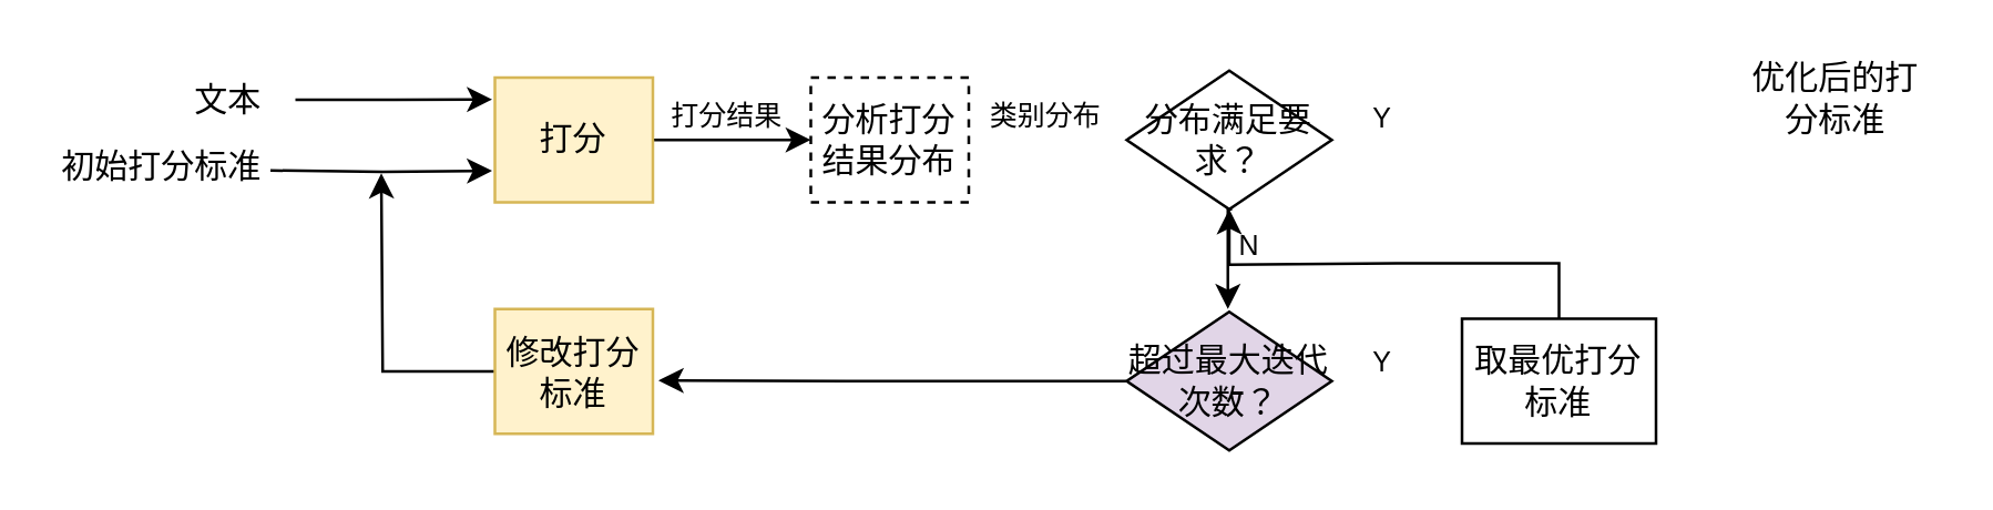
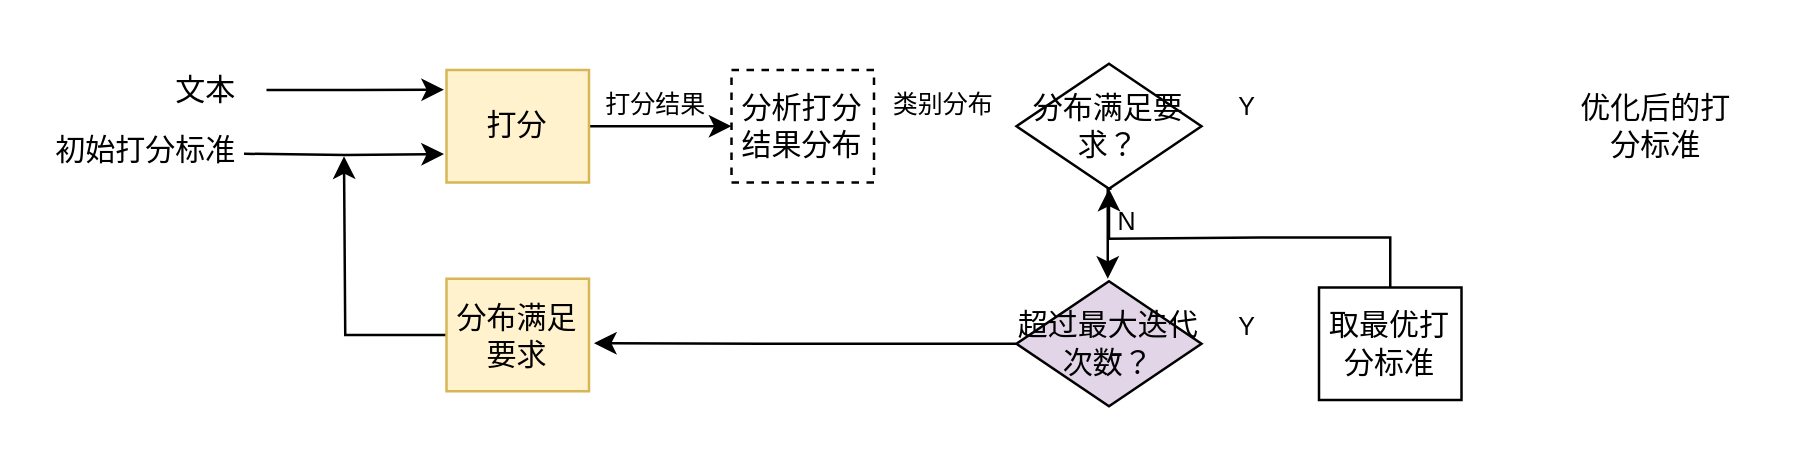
- <mxCell id="9" value="优化后的打分标准" style="text;html=1;align=center;verticalAlign=middle;whiteSpace=wrap;rounded=0;" vertex="1" parent="1"><mxGeometry x="627" y="20" width="70" height="30" as="geometry" /></mxCell>
+ <mxCell id="9" value="优化后的打分标准" style="text;html=1;align=center;verticalAlign=middle;whiteSpace=wrap;rounded=0;" vertex="1" parent="1"><mxGeometry x="627" y="35" width="70" height="30" as="geometry" /></mxCell>
- <mxCell id="11" value="修改打分标准" style="rounded=0;whiteSpace=wrap;html=1;fillColor=#fff2cc;strokeColor=#d6b656;" vertex="1" parent="1"><mxGeometry x="178" y="111" width="57" height="45" as="geometry" /></mxCell>
+ <mxCell id="11" value="分布满足要求" style="rounded=0;whiteSpace=wrap;html=1;fillColor=#fff2cc;strokeColor=#d6b656;" vertex="1" parent="1"><mxGeometry x="178" y="111" width="57" height="45" as="geometry" /></mxCell>
- <mxCell id="21" value="取最优打分标准" style="rounded=0;whiteSpace=wrap;html=1;" vertex="1" parent="1"><mxGeometry x="527" y="114.5" width="70" height="45" as="geometry" /></mxCell>
+ <mxCell id="21" value="取最优打分标准" style="rounded=0;whiteSpace=wrap;html=1;" vertex="1" parent="1"><mxGeometry x="527" y="114.5" width="57" height="45" as="geometry" /></mxCell>
